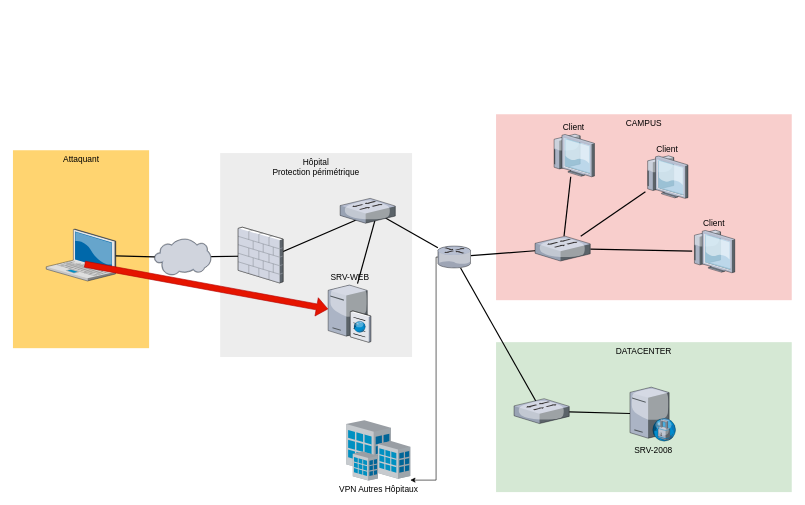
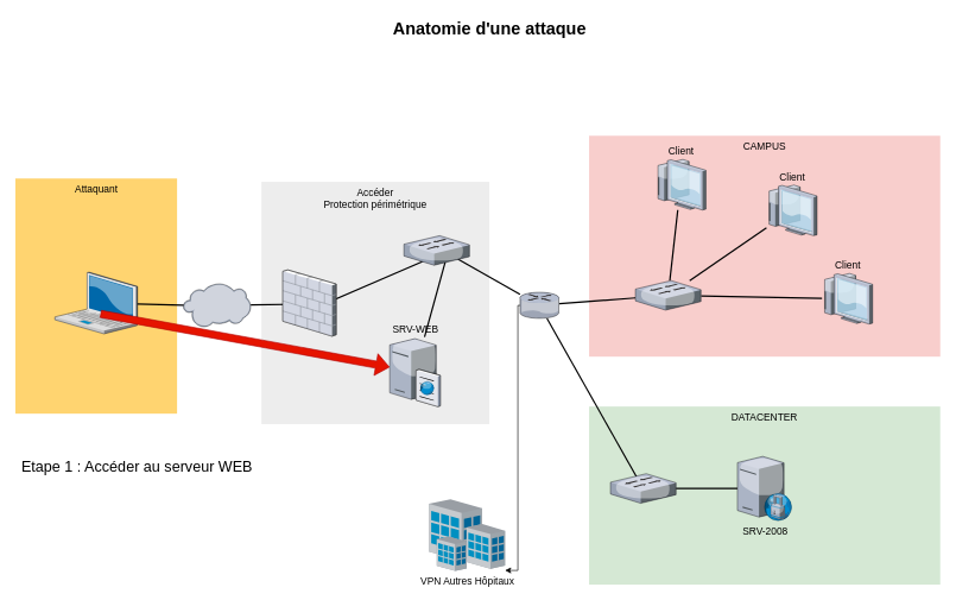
+ <mxCell id="23" value="Anatomie d'une attaque" style="text;strokeColor=none;fillColor=none;html=1;fontSize=24;fontStyle=1;verticalAlign=middle;align=center;" parent="1" vertex="1"><mxGeometry x="255" y="20" width="861" height="40" as="geometry" /></mxCell>
- <mxCell id="4" value="Hôpital&lt;br&gt;Protection périmétrique" style="whiteSpace=wrap;html=1;fillColor=#EDEDED;fontSize=14;strokeColor=none;verticalAlign=top;" parent="1" vertex="1"><mxGeometry x="366" y="254.75" width="320" height="340" as="geometry" /></mxCell>
+ <mxCell id="4" value="Accéder&lt;br&gt;Protection périmétrique" style="whiteSpace=wrap;html=1;fillColor=#EDEDED;fontSize=14;strokeColor=none;verticalAlign=top;" parent="1" vertex="1"><mxGeometry x="366" y="254.75" width="320" height="340" as="geometry" /></mxCell>
+ <mxCell id="33" value="&lt;font style=&quot;font-size: 21px;&quot;&gt;Etape 1 : Accéder au serveur WEB&lt;/font&gt;" style="text;html=1;resizable=0;autosize=1;align=center;verticalAlign=middle;points=[];fillColor=none;strokeColor=none;rounded=0;" vertex="1" parent="1"><mxGeometry x="20.5" y="644.25" width="340" height="20" as="geometry" /></mxCell>
- <mxCell id="14" value="SRV-2008" style="verticalLabelPosition=bottom;aspect=fixed;html=1;verticalAlign=top;strokeColor=none;shape=mxgraph.citrix.proxy_server;fillColor=#66B2FF;gradientColor=#0066CC;fontSize=14;" parent="1" vertex="1"><mxGeometry x="1049.25" y="645" width="76.5" height="90" as="geometry" /></mxCell>
+ <mxCell id="14" value="SRV-2008" style="verticalLabelPosition=bottom;aspect=fixed;html=1;verticalAlign=top;strokeColor=none;shape=mxgraph.citrix.proxy_server;fillColor=#66B2FF;gradientColor=#0066CC;fontSize=14;" parent="1" vertex="1"><mxGeometry x="1034.25" y="640" width="76.5" height="90" as="geometry" /></mxCell>
- <mxCell id="22" value="VPN Autres Hôpitaux" style="verticalLabelPosition=bottom;aspect=fixed;html=1;verticalAlign=top;strokeColor=none;shape=mxgraph.citrix.site;fillColor=#66B2FF;gradientColor=#0066CC;fontSize=14;" parent="1" vertex="1"><mxGeometry x="576" y="700" width="107" height="101" as="geometry" /></mxCell>
+ <mxCell id="22" value="VPN Autres Hôpitaux" style="verticalLabelPosition=bottom;aspect=fixed;html=1;verticalAlign=top;strokeColor=none;shape=mxgraph.citrix.site;fillColor=#66B2FF;gradientColor=#0066CC;fontSize=14;" parent="1" vertex="1"><mxGeometry x="601" y="700" width="107" height="101" as="geometry" /></mxCell>
